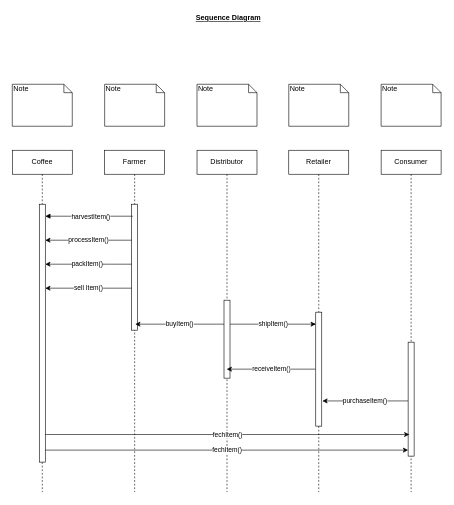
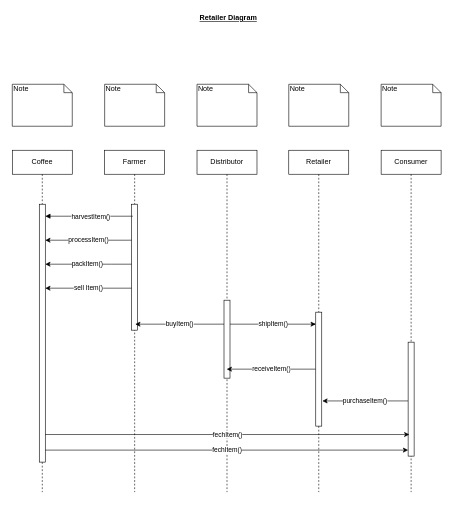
- <mxCell id="27" value="Sequence Diagram" style="text;html=1;strokeColor=none;fillColor=none;align=center;verticalAlign=middle;whiteSpace=wrap;rounded=0;fontStyle=5" vertex="1" parent="1"><mxGeometry x="319" y="20" width="123" height="20" as="geometry" /></mxCell>
+ <mxCell id="27" value="Retailer Diagram" style="text;html=1;strokeColor=none;fillColor=none;align=center;verticalAlign=middle;whiteSpace=wrap;rounded=0;fontStyle=5" vertex="1" parent="1"><mxGeometry x="319" y="20" width="123" height="20" as="geometry" /></mxCell>
